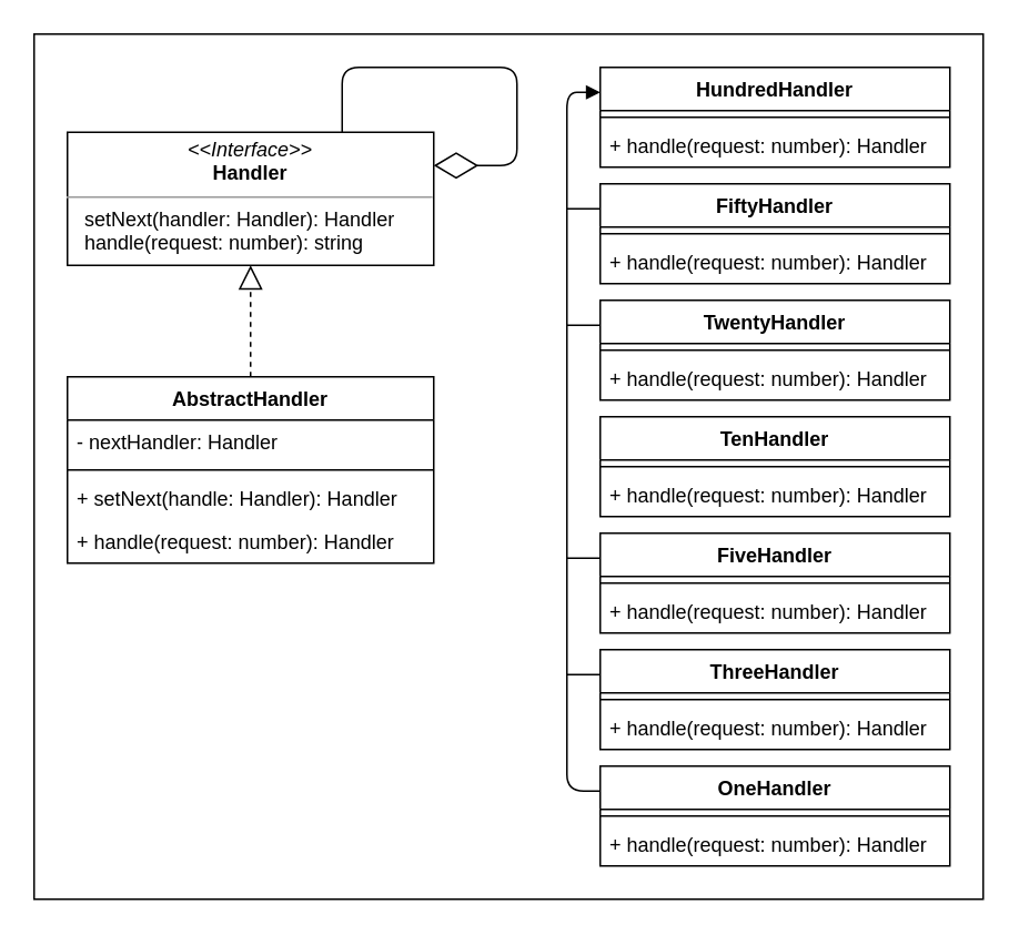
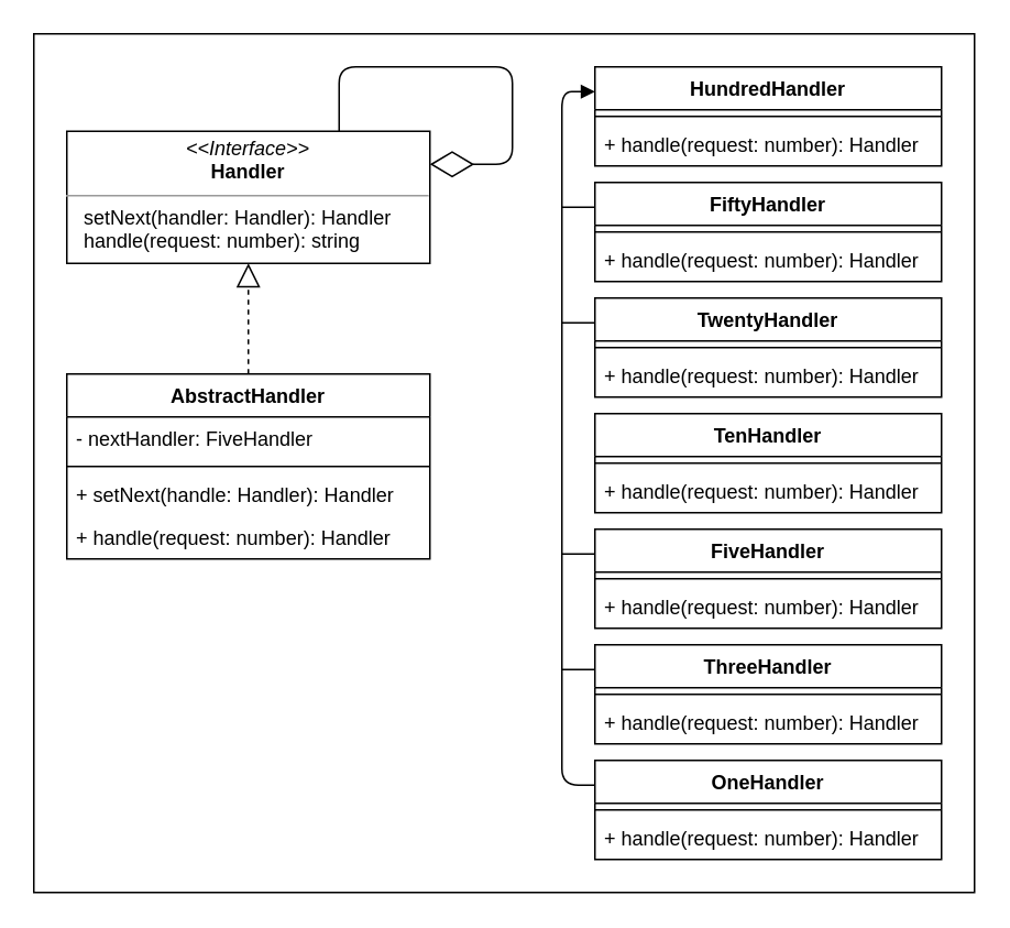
- <mxCell id="5" value="- nextHandler: Handler" style="text;strokeColor=none;fillColor=none;align=left;verticalAlign=top;spacingLeft=4;spacingRight=4;overflow=hidden;rotatable=0;points=[[0,0.5],[1,0.5]];portConstraint=eastwest;" vertex="1" parent="4"><mxGeometry y="26" width="220" height="26" as="geometry" /></mxCell>
+ <mxCell id="5" value="- nextHandler: FiveHandler" style="text;strokeColor=none;fillColor=none;align=left;verticalAlign=top;spacingLeft=4;spacingRight=4;overflow=hidden;rotatable=0;points=[[0,0.5],[1,0.5]];portConstraint=eastwest;" vertex="1" parent="4"><mxGeometry y="26" width="220" height="26" as="geometry" /></mxCell>
